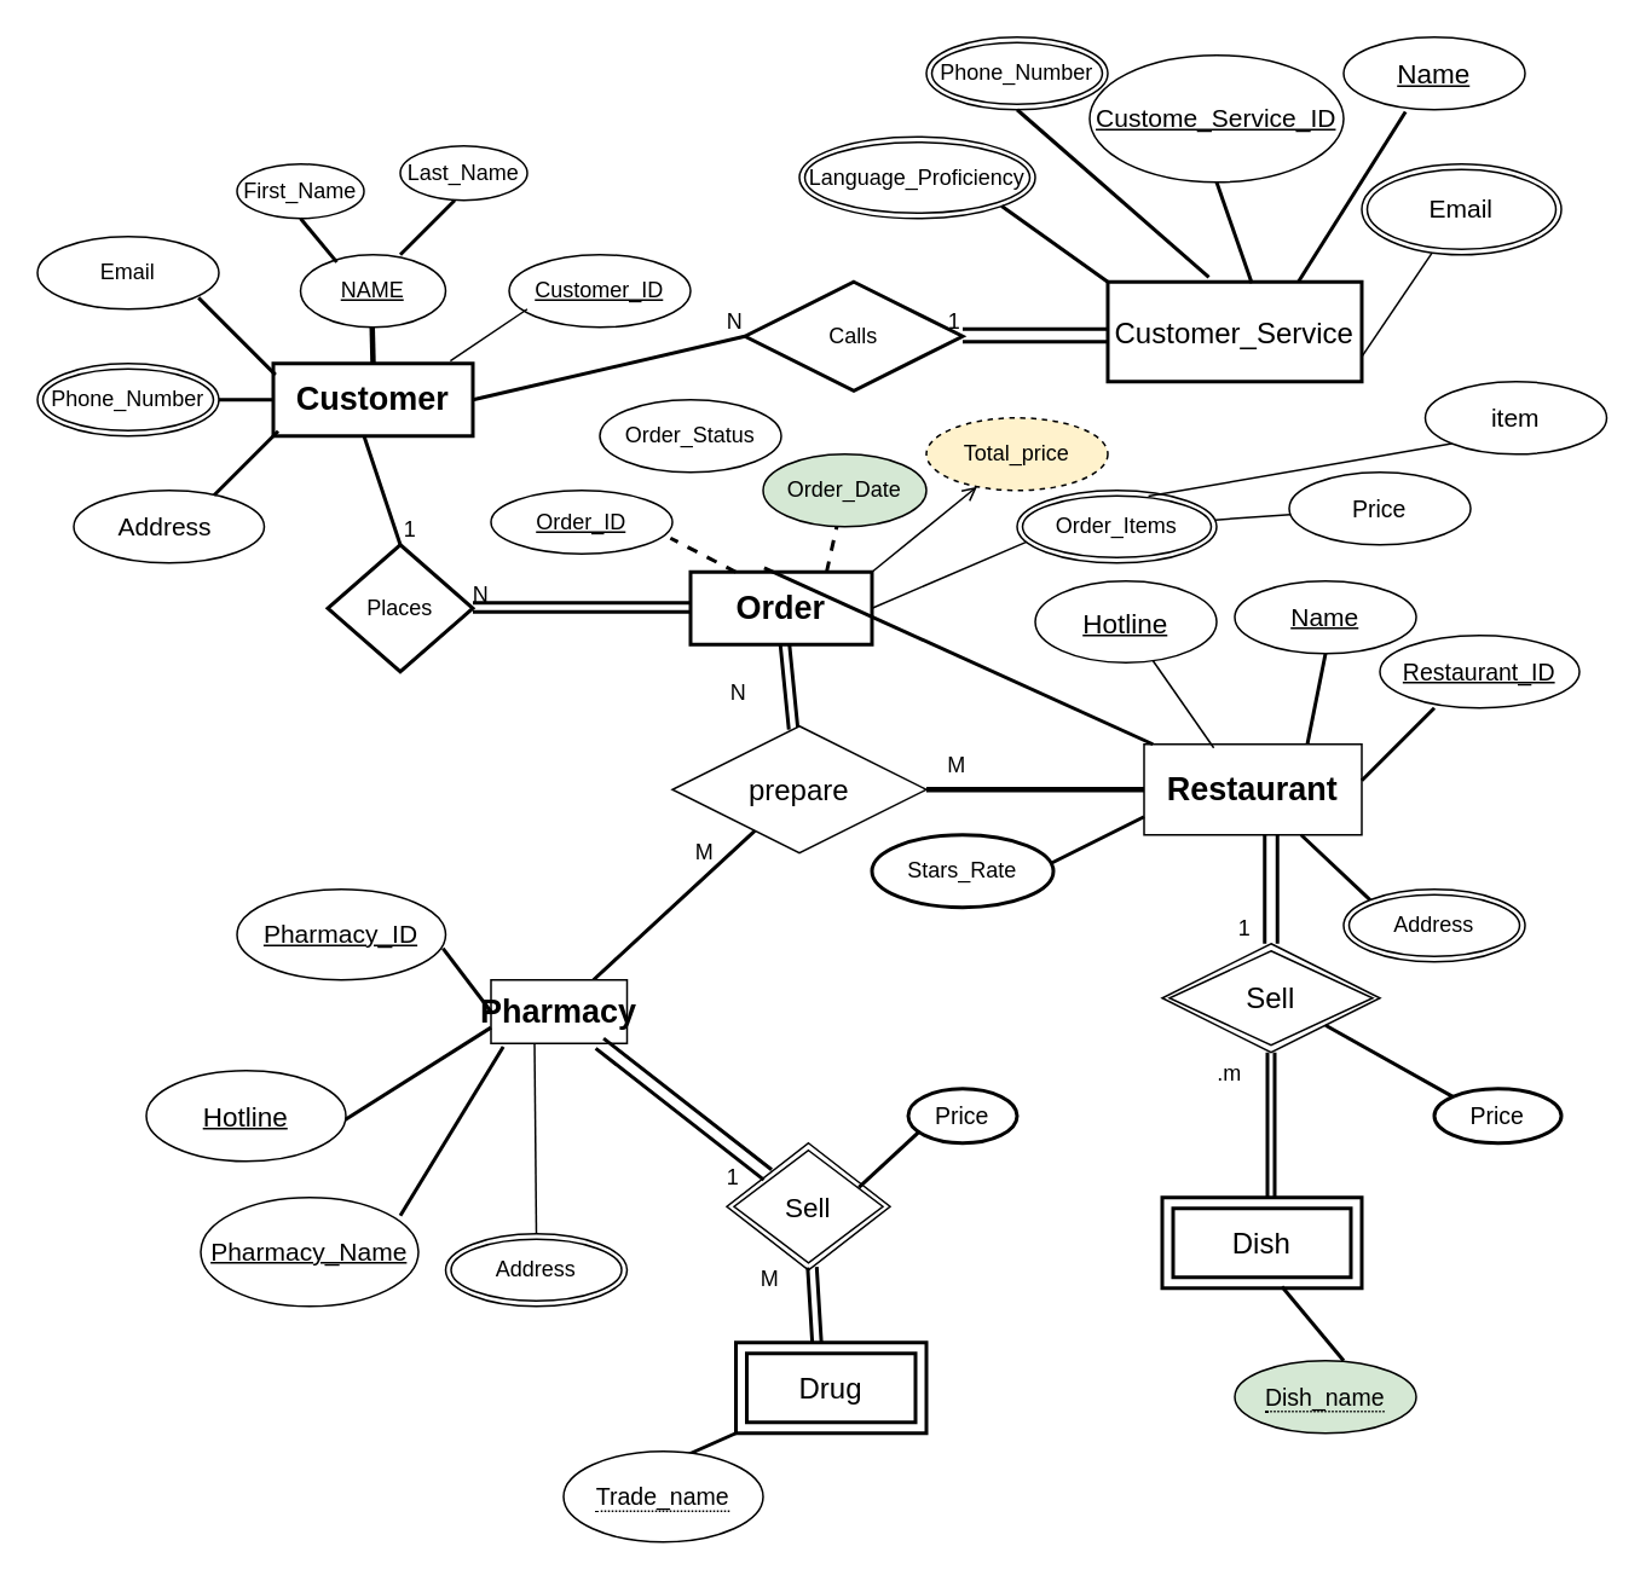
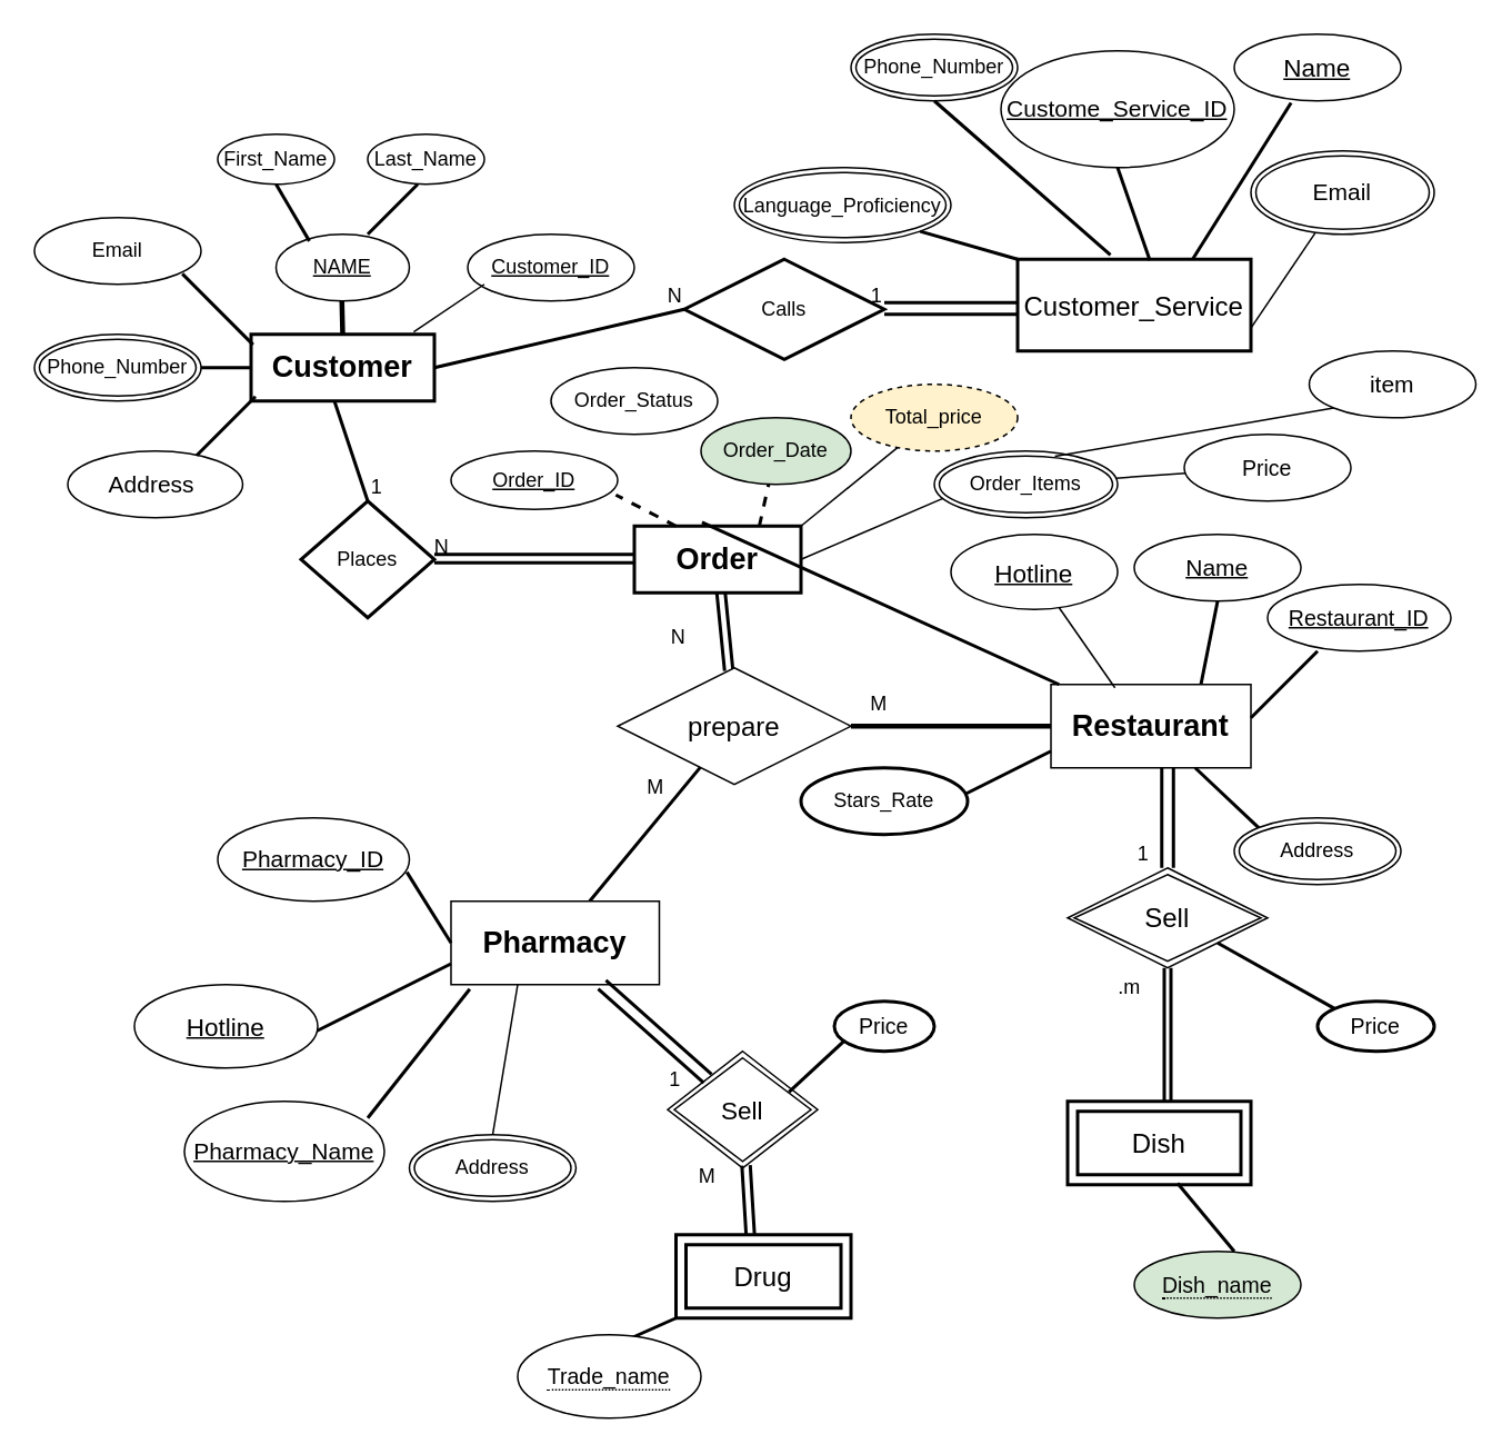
- <mxCell id="25" value="Language_Proficiency" style="ellipse;shape=doubleEllipse;margin=3;whiteSpace=wrap;html=1;align=center;" parent="1" vertex="1"><mxGeometry x="440" y="75" width="130" height="45" as="geometry" /></mxCell>
+ <mxCell id="25" value="Language_Proficiency" style="ellipse;shape=doubleEllipse;margin=3;whiteSpace=wrap;html=1;align=center;" parent="1" vertex="1"><mxGeometry x="440" y="100" width="130" height="45" as="geometry" /></mxCell>
- <mxCell id="7" value="First_Name" style="ellipse;whiteSpace=wrap;html=1;" parent="1" vertex="1"><mxGeometry x="130" y="90" width="70" height="30" as="geometry" /></mxCell>
+ <mxCell id="7" value="First_Name" style="ellipse;whiteSpace=wrap;html=1;" parent="1" vertex="1"><mxGeometry x="130" y="80" width="70" height="30" as="geometry" /></mxCell>
- <mxCell id="90" value="" style="endArrow=open;html=1;rounded=0;exitX=1;exitY=0;exitDx=0;exitDy=0;" parent="1" source="4" target="93" edge="1"><mxGeometry relative="1" as="geometry"><mxPoint x="360" y="390" as="sourcePoint" /><mxPoint x="530.219" y="268.368" as="targetPoint" /></mxGeometry></mxCell>
+ <mxCell id="90" value="" style="endArrow=none;html=1;rounded=0;exitX=1;exitY=0;exitDx=0;exitDy=0;" parent="1" source="4" target="93" edge="1"><mxGeometry relative="1" as="geometry"><mxPoint x="360" y="390" as="sourcePoint" /><mxPoint x="530.219" y="268.368" as="targetPoint" /></mxGeometry></mxCell>
- <mxCell id="52" value="&lt;h2&gt;Pharmacy&lt;/h2&gt;" style="rounded=0;whiteSpace=wrap;html=1;" parent="1" vertex="1"><mxGeometry x="270" y="540" width="75" height="35" as="geometry" /></mxCell>
+ <mxCell id="52" value="&lt;h2&gt;Pharmacy&lt;/h2&gt;" style="rounded=0;whiteSpace=wrap;html=1;" parent="1" vertex="1"><mxGeometry x="270" y="540" width="125" height="50" as="geometry" /></mxCell>
